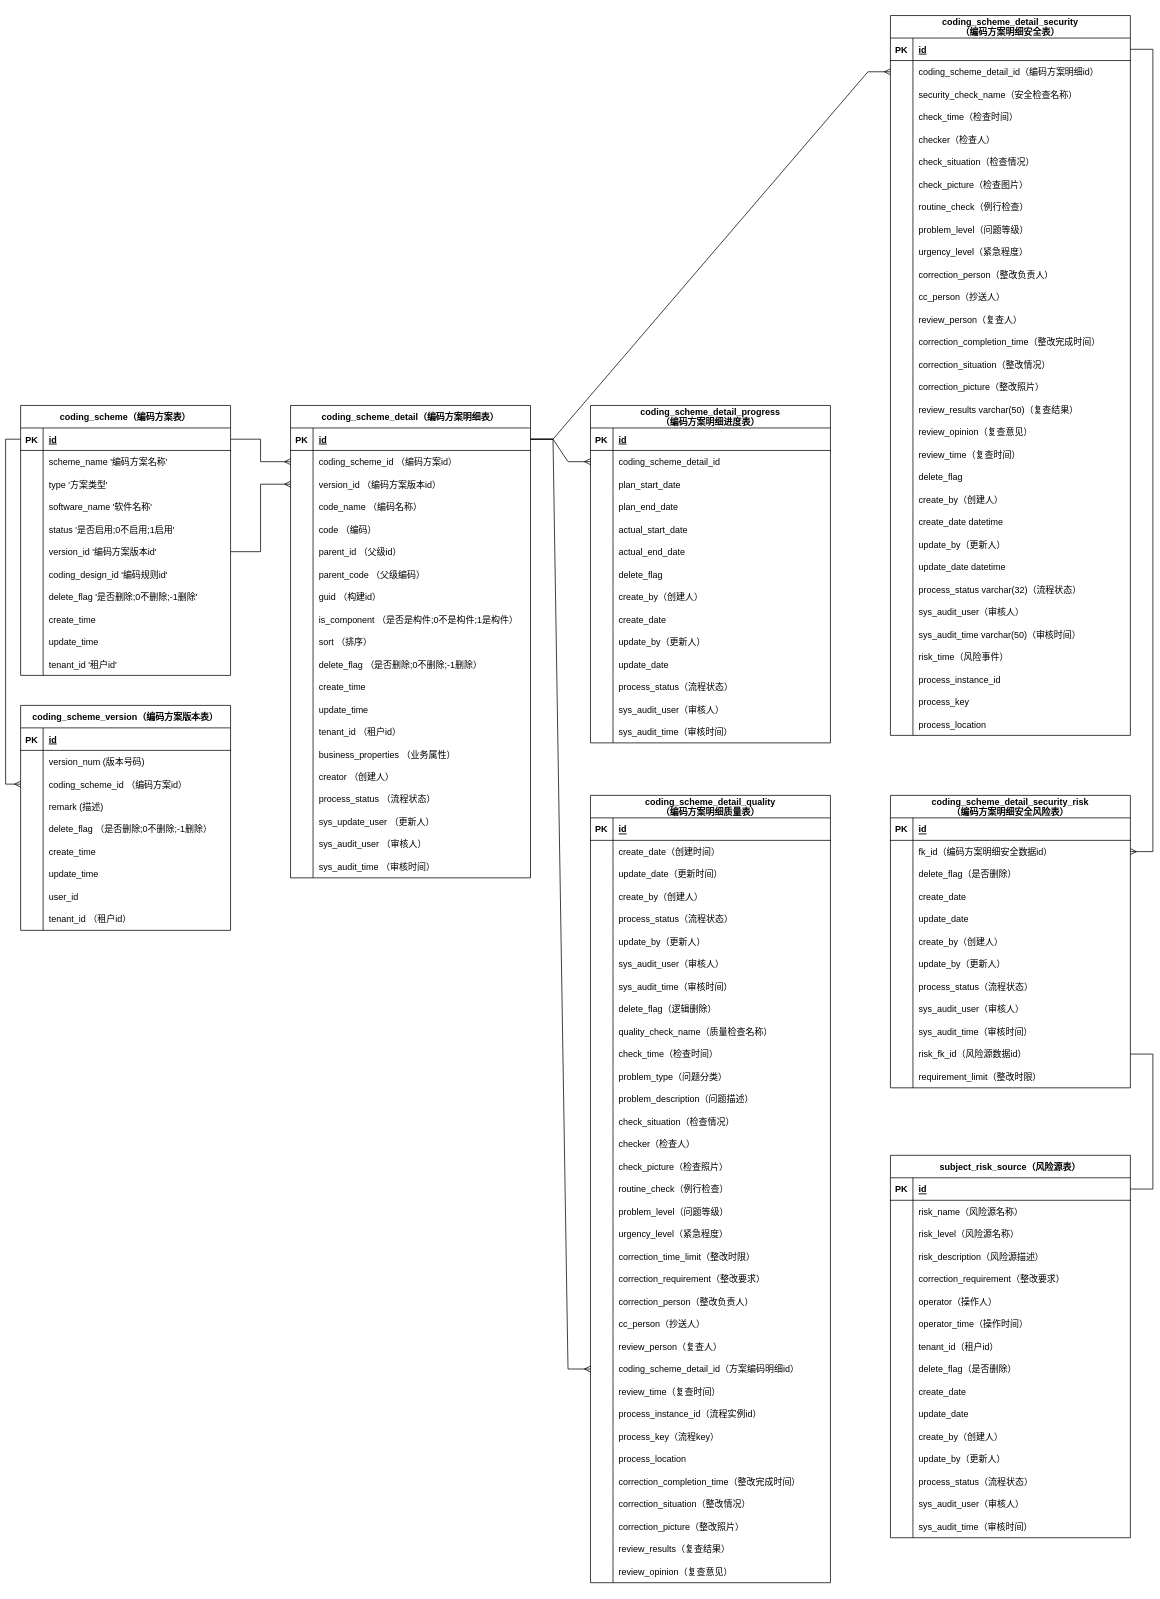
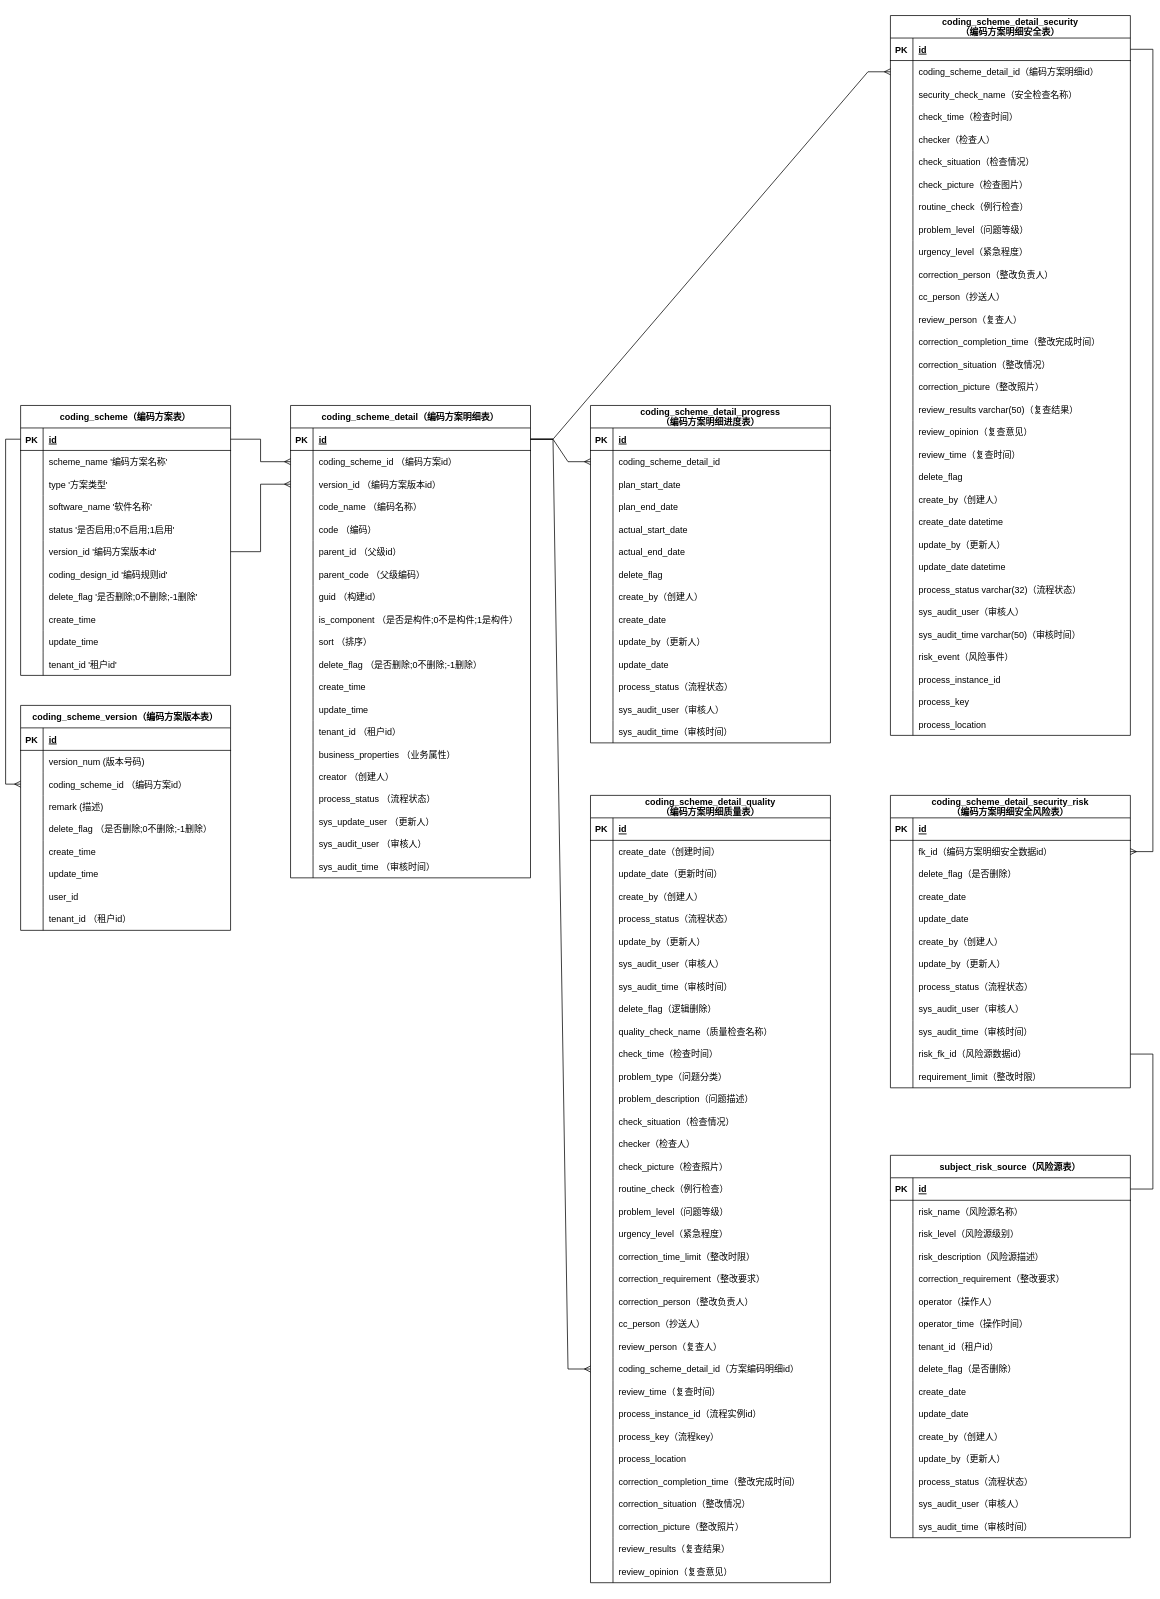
- <mxCell id="360" value="risk_time（风险事件）" style="shape=partialRectangle;overflow=hidden;connectable=0;fillColor=none;align=left;strokeColor=inherit;top=0;left=0;bottom=0;right=0;spacingLeft=6;" vertex="1" parent="358"><mxGeometry x="30" width="290" height="30" as="geometry"><mxRectangle width="290" height="30" as="alternateBounds" /></mxGeometry></mxCell>
+ <mxCell id="360" value="risk_event（风险事件）" style="shape=partialRectangle;overflow=hidden;connectable=0;fillColor=none;align=left;strokeColor=inherit;top=0;left=0;bottom=0;right=0;spacingLeft=6;" vertex="1" parent="358"><mxGeometry x="30" width="290" height="30" as="geometry"><mxRectangle width="290" height="30" as="alternateBounds" /></mxGeometry></mxCell>
- <mxCell id="418" value="risk_level（风险源名称）" style="shape=partialRectangle;overflow=hidden;connectable=0;fillColor=none;align=left;strokeColor=inherit;top=0;left=0;bottom=0;right=0;spacingLeft=6;" vertex="1" parent="416"><mxGeometry x="30" width="290" height="30" as="geometry"><mxRectangle width="290" height="30" as="alternateBounds" /></mxGeometry></mxCell>
+ <mxCell id="418" value="risk_level（风险源级别）" style="shape=partialRectangle;overflow=hidden;connectable=0;fillColor=none;align=left;strokeColor=inherit;top=0;left=0;bottom=0;right=0;spacingLeft=6;" vertex="1" parent="416"><mxGeometry x="30" width="290" height="30" as="geometry"><mxRectangle width="290" height="30" as="alternateBounds" /></mxGeometry></mxCell>
